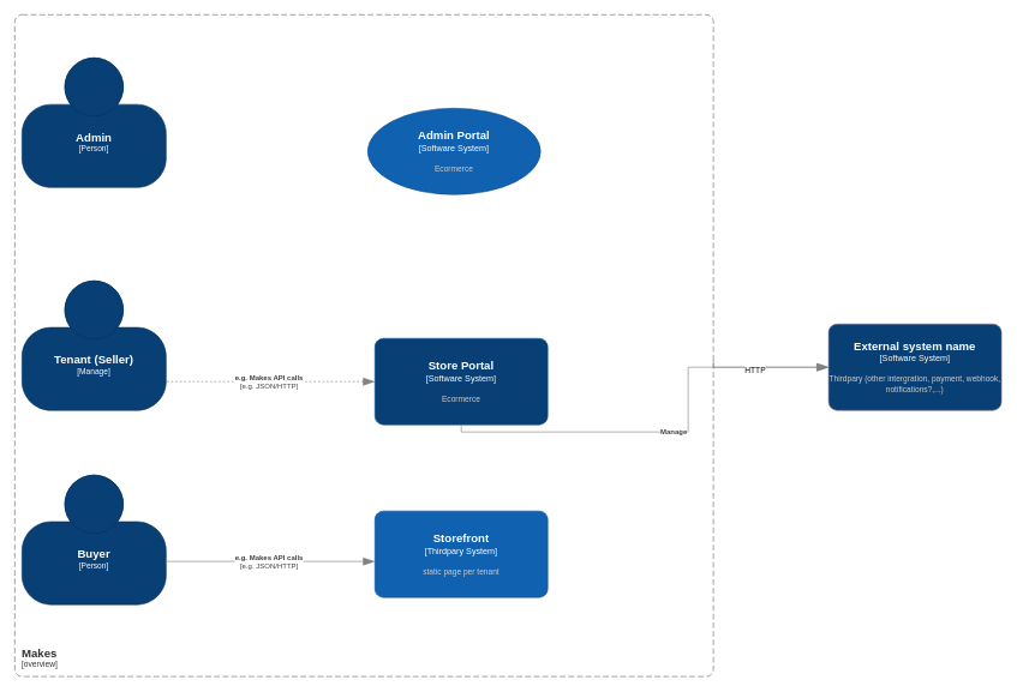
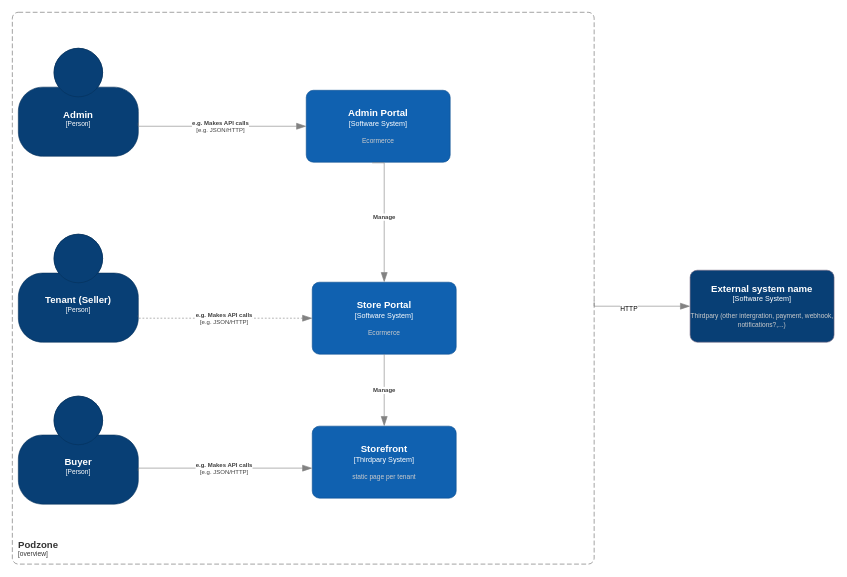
+ <mxCell id="6" value="&lt;div style=&quot;text-align: left&quot;&gt;&lt;div style=&quot;text-align: center&quot;&gt;&lt;b&gt;e.g. Makes API calls&lt;/b&gt;&lt;/div&gt;&lt;div style=&quot;text-align: center&quot;&gt;[e.g. JSON/HTTP]&lt;/div&gt;&lt;/div&gt;" style="endArrow=blockThin;html=1;fontSize=10;fontColor=#404040;strokeWidth=1;endFill=1;strokeColor=#828282;elbow=vertical;metaEdit=1;endSize=14;startSize=14;jumpStyle=arc;jumpSize=16;rounded=0;edgeStyle=orthogonalEdgeStyle;entryX=0;entryY=0.5;entryDx=0;entryDy=0;entryPerimeter=0;exitX=1;exitY=0.689;exitDx=0;exitDy=0;exitPerimeter=0;" parent="1" source="2" target="5" edge="1"><mxGeometry width="240" relative="1" as="geometry"><mxPoint x="200" y="400" as="sourcePoint" /><mxPoint x="440" y="400" as="targetPoint" /><Array as="points"><mxPoint x="230" y="210" /></Array></mxGeometry></mxCell>
- <mxCell id="5" value="&lt;font style=&quot;font-size: 16px&quot;&gt;&lt;b&gt;Admin Portal&lt;/b&gt;&lt;/font&gt;&lt;div&gt;[Software System]&lt;/div&gt;&lt;br&gt;&lt;div&gt;&lt;font style=&quot;font-size: 11px&quot;&gt;&lt;font color=&quot;#cccccc&quot;&gt;Ecormerce&lt;/font&gt;&lt;/div&gt;" style="ellipse;whiteSpace=wrap;html=1;labelBackgroundColor=none;fillColor=#1061B0;fontColor=#ffffff;align=center;arcSize=10;strokeColor=#0D5091;metaEdit=1;resizable=0;points=[[0.25,0,0],[0.5,0,0],[0.75,0,0],[1,0.25,0],[1,0.5,0],[1,0.75,0],[0.75,1,0],[0.5,1,0],[0.25,1,0],[0,0.75,0],[0,0.5,0],[0,0.25,0]];" parent="1" vertex="1"><mxGeometry x="510" y="150" width="240" height="120" as="geometry" /></mxCell>
+ <mxCell id="5" value="&lt;font style=&quot;font-size: 16px&quot;&gt;&lt;b&gt;Admin Portal&lt;/b&gt;&lt;/font&gt;&lt;div&gt;[Software System]&lt;/div&gt;&lt;br&gt;&lt;div&gt;&lt;font style=&quot;font-size: 11px&quot;&gt;&lt;font color=&quot;#cccccc&quot;&gt;Ecormerce&lt;/font&gt;&lt;/div&gt;" style="rounded=1;whiteSpace=wrap;html=1;labelBackgroundColor=none;fillColor=#1061B0;fontColor=#ffffff;align=center;arcSize=10;strokeColor=#0D5091;metaEdit=1;resizable=0;points=[[0.25,0,0],[0.5,0,0],[0.75,0,0],[1,0.25,0],[1,0.5,0],[1,0.75,0],[0.75,1,0],[0.5,1,0],[0.25,1,0],[0,0.75,0],[0,0.5,0],[0,0.25,0]];" parent="1" vertex="1"><mxGeometry x="510" y="150" width="240" height="120" as="geometry" /></mxCell>
+ <mxCell id="13" value="&lt;div style=&quot;text-align: left&quot;&gt;&lt;div style=&quot;text-align: center&quot;&gt;&lt;b&gt;Manage&lt;/b&gt;&lt;/div&gt;" style="endArrow=blockThin;html=1;fontSize=10;fontColor=#404040;strokeWidth=1;endFill=1;strokeColor=#828282;elbow=vertical;metaEdit=1;endSize=14;startSize=14;jumpStyle=arc;jumpSize=16;rounded=0;edgeStyle=orthogonalEdgeStyle;exitX=0.458;exitY=1.008;exitDx=0;exitDy=0;exitPerimeter=0;entryX=0.5;entryY=0;entryDx=0;entryDy=0;entryPerimeter=0;" parent="1" source="5" target="11" edge="1"><mxGeometry x="0.004" width="240" relative="1" as="geometry"><mxPoint x="650" y="600" as="sourcePoint" /><mxPoint x="640" y="720" as="targetPoint" /><Array as="points"><mxPoint x="640" y="271" /></Array><mxPoint as="offset" /></mxGeometry></mxCell>
- <mxCell id="4" value="&lt;font style=&quot;font-size: 16px&quot;&gt;&lt;b&gt;Tenant (Seller)&lt;/b&gt;&lt;/font&gt;&lt;div&gt;[Manage]&lt;/div&gt;&lt;br&gt;&lt;div&gt;&lt;font style=&quot;font-size: 11px&quot;&gt;&lt;font color=&quot;#cccccc&quot;&gt;&lt;/font&gt;&lt;/div&gt;" style="html=1;fontSize=11;dashed=0;whiteSpace=wrap;fillColor=#083F75;strokeColor=#06315C;fontColor=#ffffff;shape=mxgraph.c4.person2;align=center;metaEdit=1;points=[[0.5,0,0],[1,0.5,0],[1,0.75,0],[0.75,1,0],[0.5,1,0],[0.25,1,0],[0,0.75,0],[0,0.5,0]];resizable=0;" parent="1" vertex="1"><mxGeometry x="30" y="390" width="200" height="180" as="geometry" /></mxCell>
+ <mxCell id="4" value="&lt;font style=&quot;font-size: 16px&quot;&gt;&lt;b&gt;Tenant (Seller)&lt;/b&gt;&lt;/font&gt;&lt;div&gt;[Person]&lt;/div&gt;&lt;br&gt;&lt;div&gt;&lt;font style=&quot;font-size: 11px&quot;&gt;&lt;font color=&quot;#cccccc&quot;&gt;&lt;/font&gt;&lt;/div&gt;" style="html=1;fontSize=11;dashed=0;whiteSpace=wrap;fillColor=#083F75;strokeColor=#06315C;fontColor=#ffffff;shape=mxgraph.c4.person2;align=center;metaEdit=1;points=[[0.5,0,0],[1,0.5,0],[1,0.75,0],[0.75,1,0],[0.5,1,0],[0.25,1,0],[0,0.75,0],[0,0.5,0]];resizable=0;" parent="1" vertex="1"><mxGeometry x="30" y="390" width="200" height="180" as="geometry" /></mxCell>
- <mxCell id="11" value="&lt;font style=&quot;font-size: 16px&quot;&gt;&lt;b&gt;Store Portal&lt;/b&gt;&lt;/font&gt;&lt;div&gt;[Software System]&lt;/div&gt;&lt;br&gt;&lt;div&gt;&lt;font style=&quot;font-size: 11px&quot;&gt;&lt;font color=&quot;#cccccc&quot;&gt;Ecormerce&lt;/font&gt;&lt;/div&gt;" style="rounded=1;whiteSpace=wrap;html=1;labelBackgroundColor=none;fillColor=#083f75;fontColor=#ffffff;align=center;arcSize=10;strokeColor=#0D5091;metaEdit=1;resizable=0;points=[[0.25,0,0],[0.5,0,0],[0.75,0,0],[1,0.25,0],[1,0.5,0],[1,0.75,0],[0.75,1,0],[0.5,1,0],[0.25,1,0],[0,0.75,0],[0,0.5,0],[0,0.25,0]];" parent="1" vertex="1"><mxGeometry x="520" y="470" width="240" height="120" as="geometry" /></mxCell>
+ <mxCell id="11" value="&lt;font style=&quot;font-size: 16px&quot;&gt;&lt;b&gt;Store Portal&lt;/b&gt;&lt;/font&gt;&lt;div&gt;[Software System]&lt;/div&gt;&lt;br&gt;&lt;div&gt;&lt;font style=&quot;font-size: 11px&quot;&gt;&lt;font color=&quot;#cccccc&quot;&gt;Ecormerce&lt;/font&gt;&lt;/div&gt;" style="rounded=1;whiteSpace=wrap;html=1;labelBackgroundColor=none;fillColor=#1061B0;fontColor=#ffffff;align=center;arcSize=10;strokeColor=#0D5091;metaEdit=1;resizable=0;points=[[0.25,0,0],[0.5,0,0],[0.75,0,0],[1,0.25,0],[1,0.5,0],[1,0.75,0],[0.75,1,0],[0.5,1,0],[0.25,1,0],[0,0.75,0],[0,0.5,0],[0,0.25,0]];" parent="1" vertex="1"><mxGeometry x="520" y="470" width="240" height="120" as="geometry" /></mxCell>
- <mxCell id="12" value="&lt;div style=&quot;text-align: left&quot;&gt;&lt;div style=&quot;text-align: center&quot;&gt;&lt;b&gt;Manage&lt;/b&gt;&lt;/div&gt;" style="endArrow=blockThin;html=1;fontSize=10;fontColor=#404040;strokeWidth=1;endFill=1;strokeColor=#828282;elbow=vertical;metaEdit=1;endSize=14;startSize=14;jumpStyle=arc;jumpSize=16;rounded=0;edgeStyle=orthogonalEdgeStyle;exitX=0.5;exitY=1;exitDx=0;exitDy=0;exitPerimeter=0;" parent="1" source="11" target="3" edge="1"><mxGeometry width="240" relative="1" as="geometry"><mxPoint x="460" y="650" as="sourcePoint" /><mxPoint x="700" y="650" as="targetPoint" /></mxGeometry></mxCell>
+ <mxCell id="12" value="&lt;div style=&quot;text-align: left&quot;&gt;&lt;div style=&quot;text-align: center&quot;&gt;&lt;b&gt;Manage&lt;/b&gt;&lt;/div&gt;" style="endArrow=blockThin;html=1;fontSize=10;fontColor=#404040;strokeWidth=1;endFill=1;strokeColor=#828282;elbow=vertical;metaEdit=1;endSize=14;startSize=14;jumpStyle=arc;jumpSize=16;rounded=0;edgeStyle=orthogonalEdgeStyle;exitX=0.5;exitY=1;exitDx=0;exitDy=0;exitPerimeter=0;" parent="1" source="11" target="7" edge="1"><mxGeometry width="240" relative="1" as="geometry"><mxPoint x="460" y="650" as="sourcePoint" /><mxPoint x="700" y="650" as="targetPoint" /></mxGeometry></mxCell>
- <mxCell id="16" value="&lt;font style=&quot;font-size: 16px&quot;&gt;&lt;b&gt;&lt;div style=&quot;text-align: left&quot;&gt;Makes&lt;/div&gt;&lt;/b&gt;&lt;/font&gt;&lt;div style=&quot;text-align: left&quot;&gt;[overview]&lt;/div&gt;" style="rounded=1;fontSize=11;whiteSpace=wrap;html=1;dashed=1;arcSize=20;fillColor=none;strokeColor=#666666;fontColor=#333333;labelBackgroundColor=none;align=left;verticalAlign=bottom;labelBorderColor=none;spacingTop=0;spacing=10;dashPattern=8 4;metaEdit=1;rotatable=0;perimeter=rectanglePerimeter;noLabel=0;labelPadding=0;allowArrows=0;connectable=0;expand=0;recursiveResize=0;editable=1;pointerEvents=0;absoluteArcSize=1;points=[[0.25,0,0],[0.5,0,0],[0.75,0,0],[1,0.25,0],[1,0.5,0],[1,0.75,0],[0.75,1,0],[0.5,1,0],[0.25,1,0],[0,0.75,0],[0,0.5,0],[0,0.25,0]];" parent="1" vertex="1"><mxGeometry x="20" y="20" width="970" height="920" as="geometry" /></mxCell>
+ <mxCell id="16" value="&lt;font style=&quot;font-size: 16px&quot;&gt;&lt;b&gt;&lt;div style=&quot;text-align: left&quot;&gt;Podzone&lt;/div&gt;&lt;/b&gt;&lt;/font&gt;&lt;div style=&quot;text-align: left&quot;&gt;[overview]&lt;/div&gt;" style="rounded=1;fontSize=11;whiteSpace=wrap;html=1;dashed=1;arcSize=20;fillColor=none;strokeColor=#666666;fontColor=#333333;labelBackgroundColor=none;align=left;verticalAlign=bottom;labelBorderColor=none;spacingTop=0;spacing=10;dashPattern=8 4;metaEdit=1;rotatable=0;perimeter=rectanglePerimeter;noLabel=0;labelPadding=0;allowArrows=0;connectable=0;expand=0;recursiveResize=0;editable=1;pointerEvents=0;absoluteArcSize=1;points=[[0.25,0,0],[0.5,0,0],[0.75,0,0],[1,0.25,0],[1,0.5,0],[1,0.75,0],[0.75,1,0],[0.5,1,0],[0.25,1,0],[0,0.75,0],[0,0.5,0],[0,0.25,0]];" parent="1" vertex="1"><mxGeometry x="20" y="20" width="970" height="920" as="geometry" /></mxCell>
